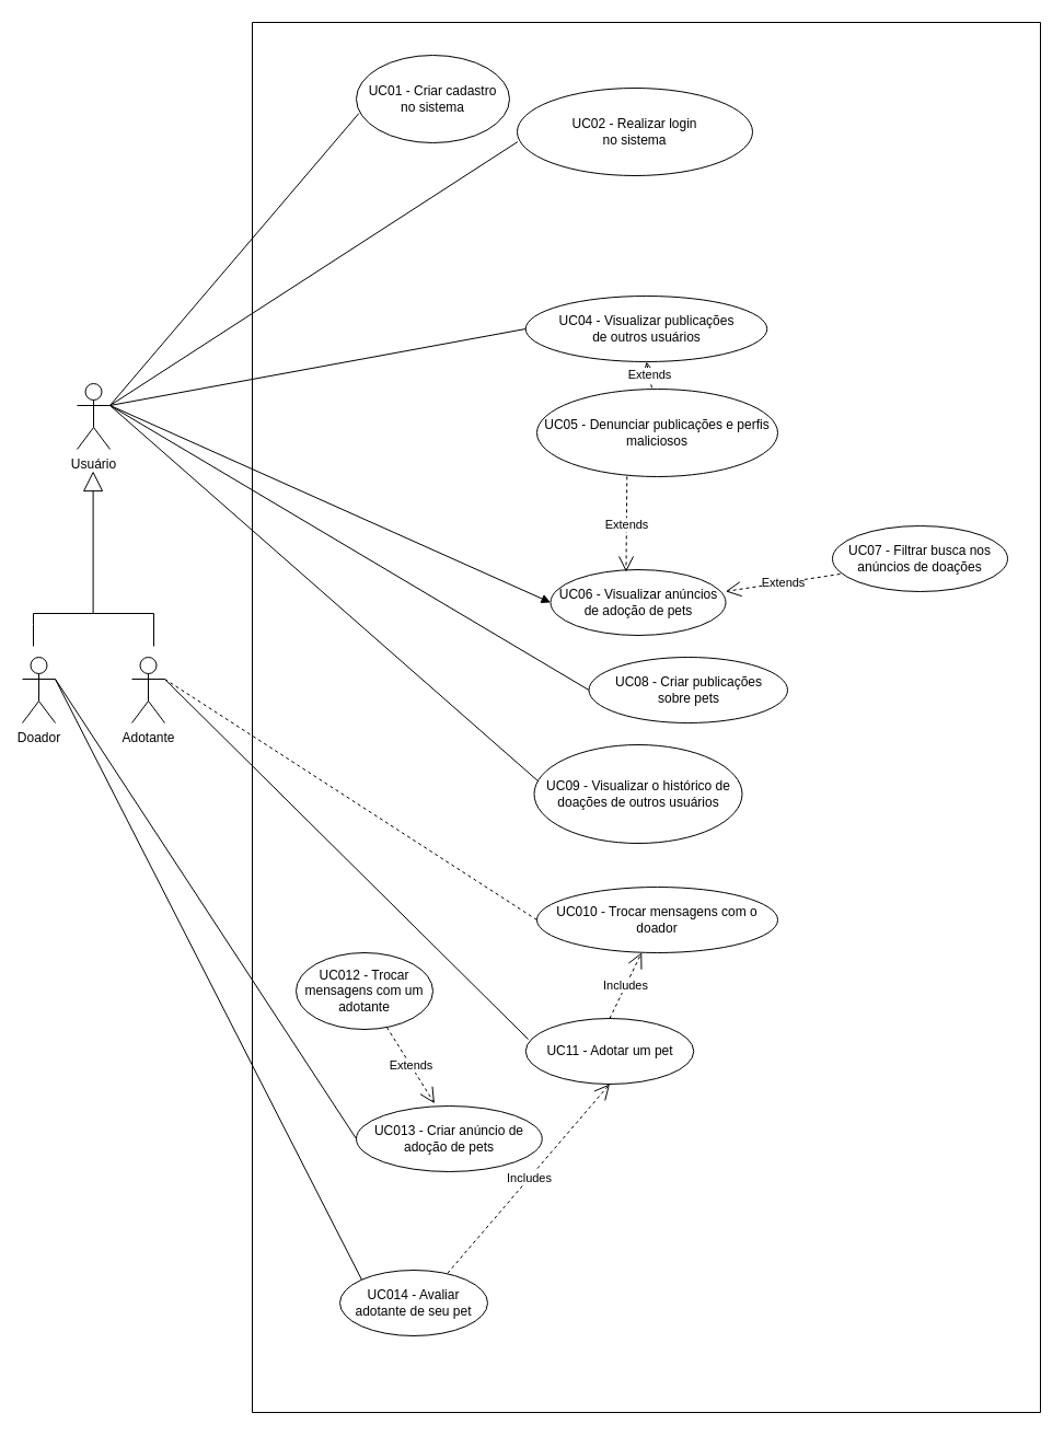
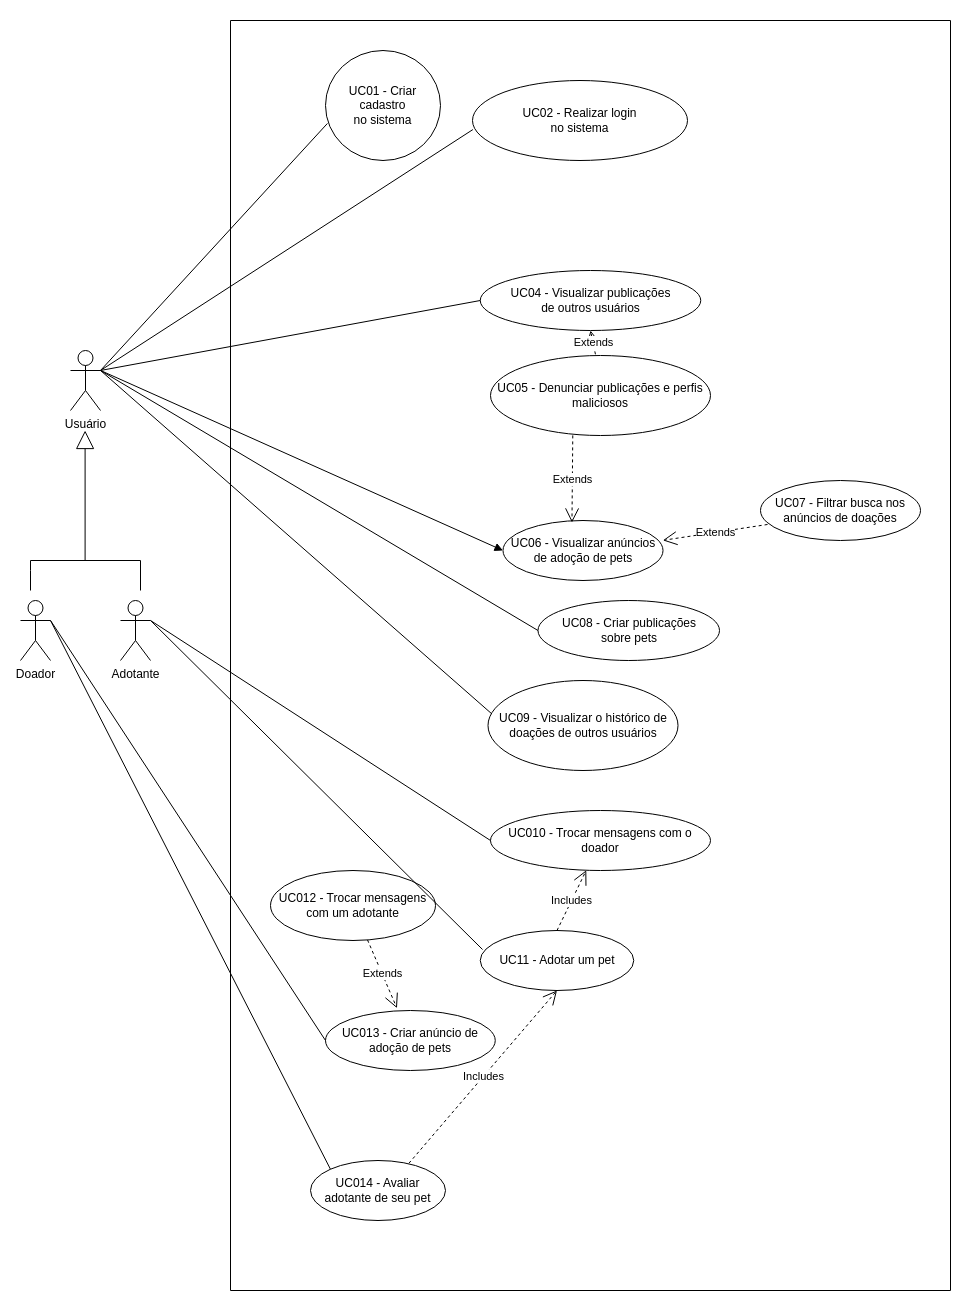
- <mxCell id="3" value="&lt;div&gt;UC01 - Criar cadastro&lt;/div&gt;&lt;div&gt;no sistema&lt;br&gt;&lt;/div&gt;" style="ellipse;whiteSpace=wrap;html=1;" parent="2" vertex="1"><mxGeometry x="95" y="30" width="140" height="80" as="geometry" /></mxCell>
+ <mxCell id="3" value="&lt;div&gt;UC01 - Criar cadastro&lt;/div&gt;&lt;div&gt;no sistema&lt;br&gt;&lt;/div&gt;" style="ellipse;whiteSpace=wrap;html=1;" parent="2" vertex="1"><mxGeometry x="95" y="30" width="115" height="110" as="geometry" /></mxCell>
- <mxCell id="36" value="" style="endArrow=none;html=1;rounded=0;exitX=1;exitY=0.333;exitDx=0;exitDy=0;exitPerimeter=0;entryX=0;entryY=0.5;entryDx=0;entryDy=0;dashed=1;" edge="1" parent="1" source="32" target="18"><mxGeometry width="50" height="50" relative="1" as="geometry"><mxPoint x="150" y="630" as="sourcePoint" /><mxPoint x="506" y="779" as="targetPoint" /></mxGeometry></mxCell>
+ <mxCell id="36" value="" style="endArrow=none;html=1;rounded=0;exitX=1;exitY=0.333;exitDx=0;exitDy=0;exitPerimeter=0;entryX=0;entryY=0.5;entryDx=0;entryDy=0;" edge="1" parent="1" source="32" target="18"><mxGeometry width="50" height="50" relative="1" as="geometry"><mxPoint x="150" y="630" as="sourcePoint" /><mxPoint x="506" y="779" as="targetPoint" /></mxGeometry></mxCell>
- <mxCell id="16" value="UC012 - Trocar mensagens com um adotante" style="ellipse;whiteSpace=wrap;html=1;" parent="2" vertex="1"><mxGeometry x="40" y="850" width="125" height="70" as="geometry" /></mxCell>
+ <mxCell id="16" value="UC012 - Trocar mensagens com um adotante" style="ellipse;whiteSpace=wrap;html=1;" parent="2" vertex="1"><mxGeometry x="40" y="850" width="165" height="70" as="geometry" /></mxCell>
